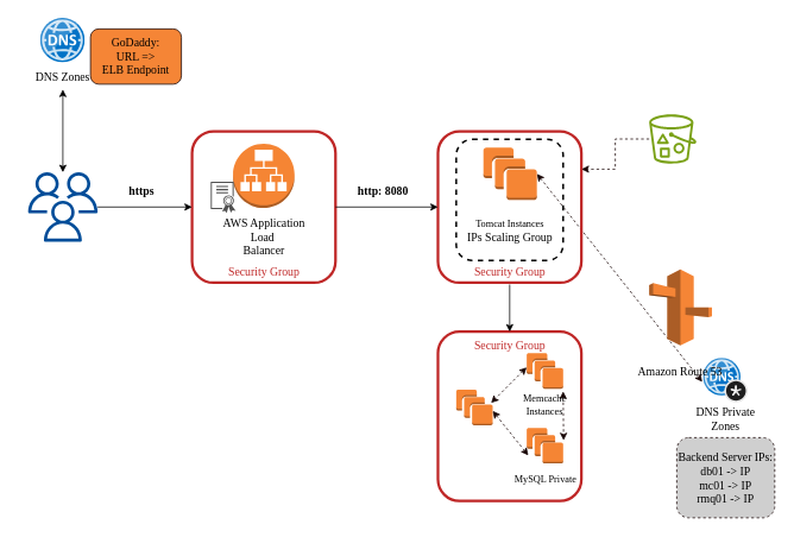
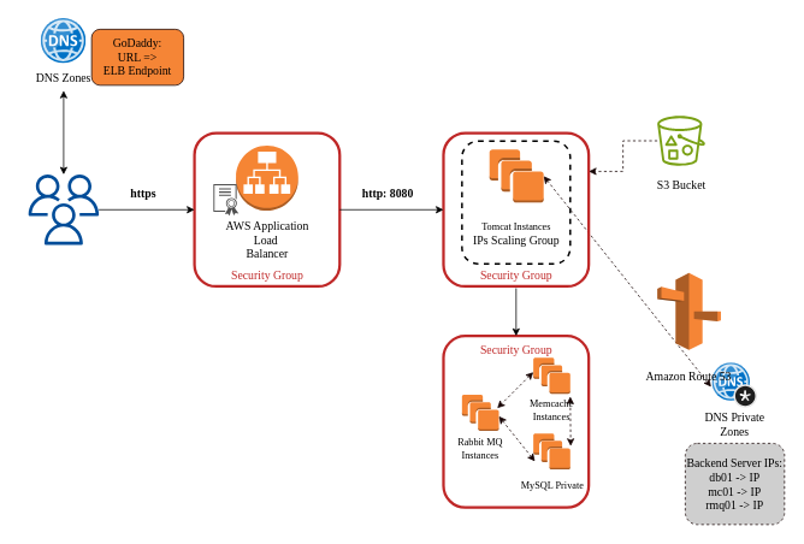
+ <mxCell id="43" value="S3 Bucket" style="text;strokeColor=none;align=center;fillColor=none;html=1;verticalAlign=middle;whiteSpace=wrap;rounded=0;fontFamily=Tahoma;fontSize=13;" vertex="1" parent="1"><mxGeometry x="704.5" y="190.023" width="100" height="27.945" as="geometry" /></mxCell>
+ <mxCell id="34" value="&lt;div style=&quot;font-size: 11px;&quot;&gt;Rabbit MQ Instances&lt;/div&gt;" style="text;strokeColor=none;align=center;fillColor=none;html=1;verticalAlign=middle;whiteSpace=wrap;rounded=0;fontFamily=Tahoma;fontSize=11;" vertex="1" parent="28"><mxGeometry y="86.97" width="80.05" height="27.95" as="geometry" /></mxCell>
